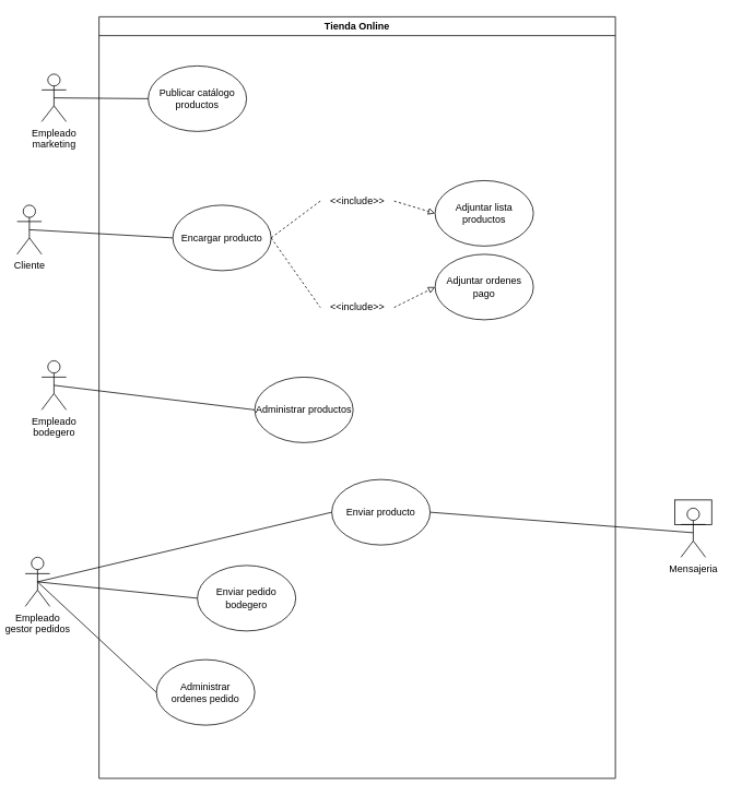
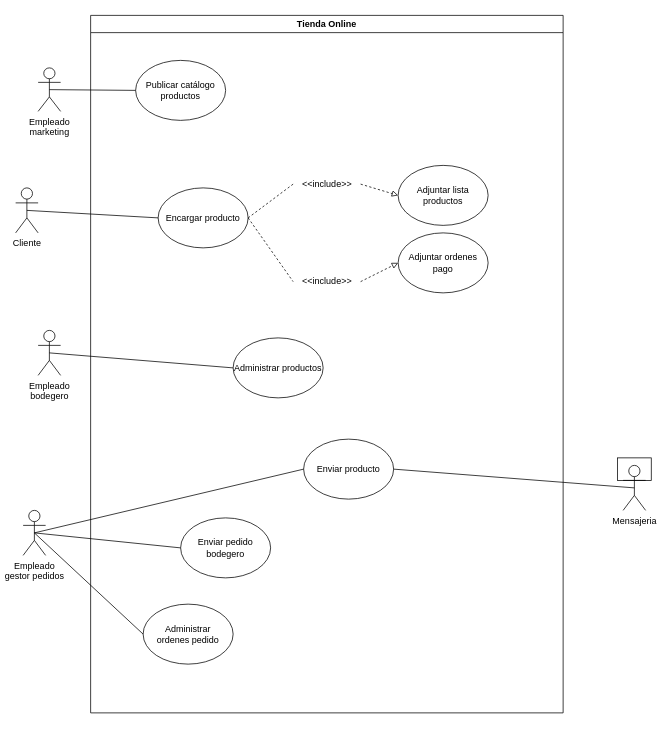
- <mxCell id="6" value="Administrar productos" style="ellipse;whiteSpace=wrap;html=1;" vertex="1" parent="2"><mxGeometry x="190" y="440" width="120" height="80" as="geometry" /></mxCell>
+ <mxCell id="6" value="Administrar productos" style="ellipse;whiteSpace=wrap;html=1;" vertex="1" parent="2"><mxGeometry x="190" y="430" width="120" height="80" as="geometry" /></mxCell>
